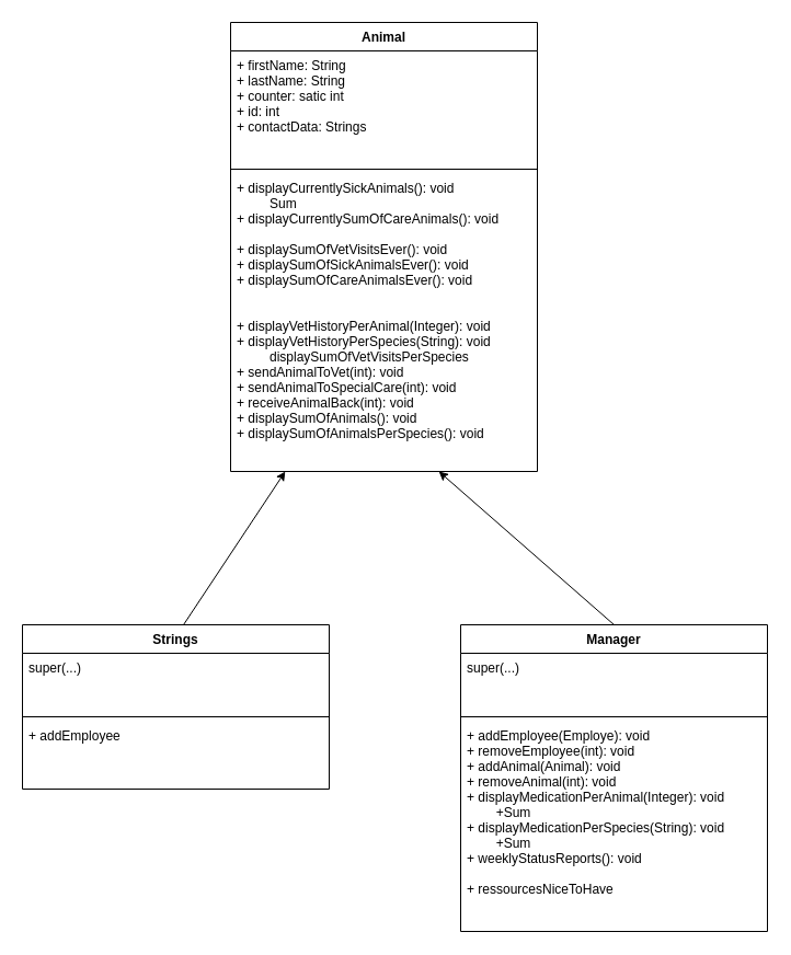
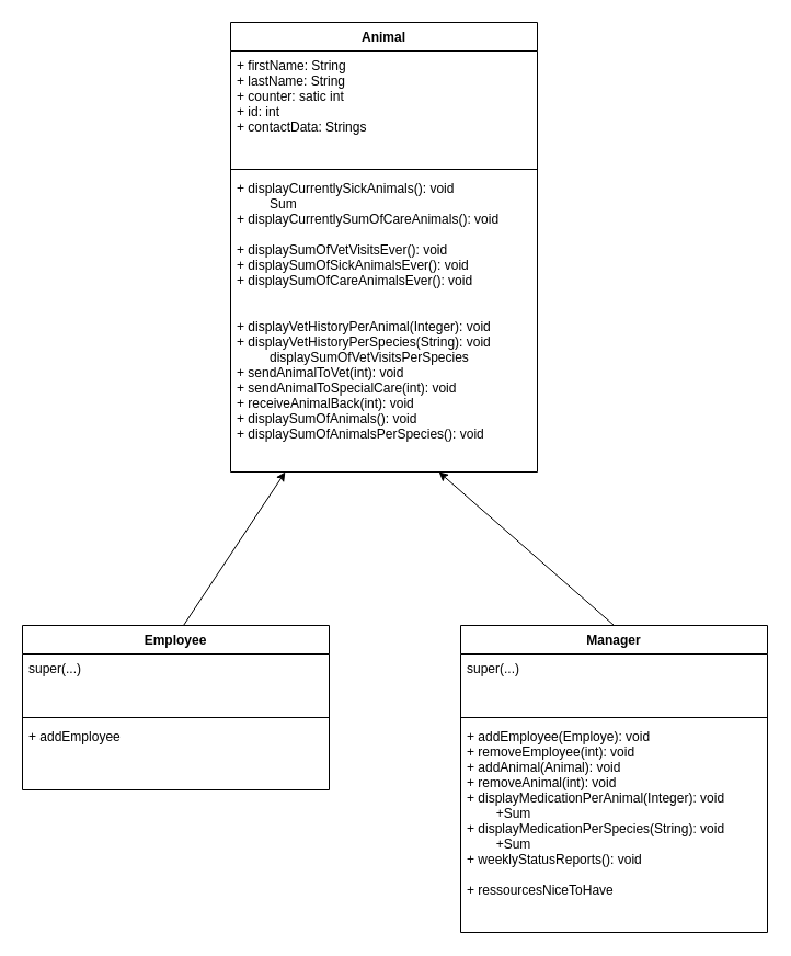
- <mxCell id="8" value="Strings" style="swimlane;fontStyle=1;align=center;verticalAlign=top;childLayout=stackLayout;horizontal=1;startSize=26;horizontalStack=0;resizeParent=1;resizeParentMax=0;resizeLast=0;collapsible=1;marginBottom=0;" vertex="1" parent="1"><mxGeometry x="20" y="570" width="280" height="150" as="geometry" /></mxCell>
+ <mxCell id="8" value="Employee" style="swimlane;fontStyle=1;align=center;verticalAlign=top;childLayout=stackLayout;horizontal=1;startSize=26;horizontalStack=0;resizeParent=1;resizeParentMax=0;resizeLast=0;collapsible=1;marginBottom=0;" vertex="1" parent="1"><mxGeometry x="20" y="570" width="280" height="150" as="geometry" /></mxCell>
